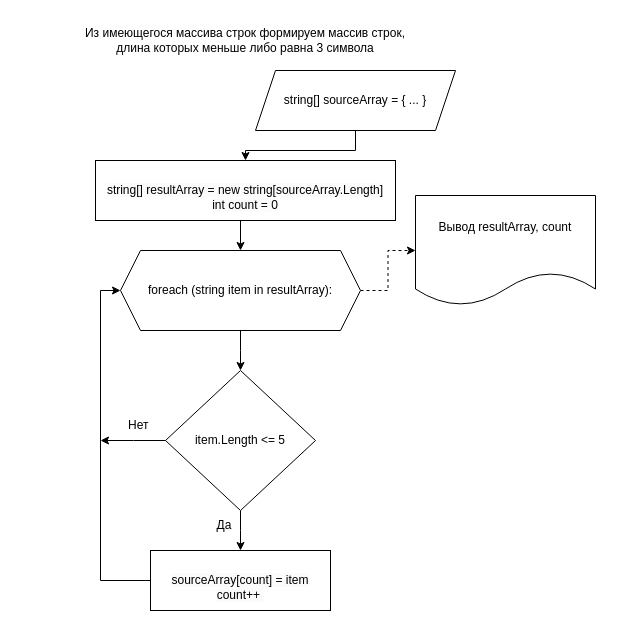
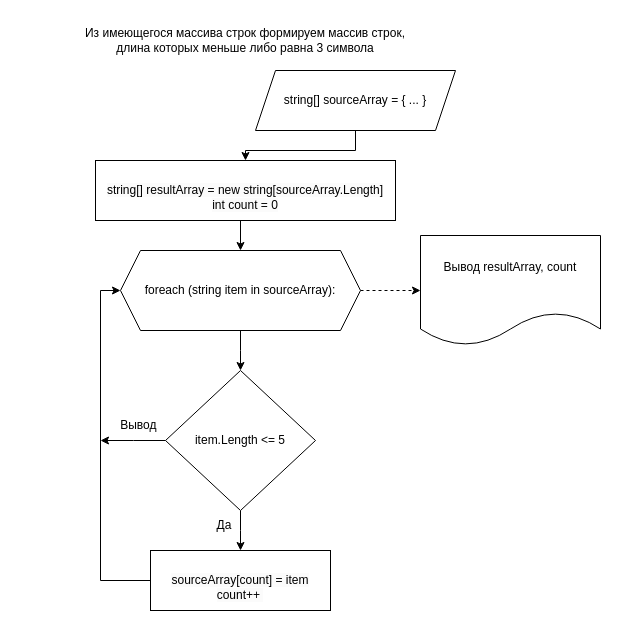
- <mxCell id="17" value="Вывод resultArray, count&lt;br&gt;&amp;nbsp;" style="shape=document;whiteSpace=wrap;html=1;boundedLbl=1;" vertex="1" parent="1"><mxGeometry x="415" y="195" width="180" height="110" as="geometry" /></mxCell>
+ <mxCell id="17" value="Вывод resultArray, count&lt;br&gt;&amp;nbsp;" style="shape=document;whiteSpace=wrap;html=1;boundedLbl=1;" vertex="1" parent="1"><mxGeometry x="420" y="235" width="180" height="110" as="geometry" /></mxCell>
- <mxCell id="9" value="foreach (string item in resultArray):" style="shape=hexagon;perimeter=hexagonPerimeter2;whiteSpace=wrap;html=1;fixedSize=1;" vertex="1" parent="1"><mxGeometry x="120" y="250" width="240" height="80" as="geometry" /></mxCell>
+ <mxCell id="9" value="foreach (string item in sourceArray):" style="shape=hexagon;perimeter=hexagonPerimeter2;whiteSpace=wrap;html=1;fixedSize=1;" vertex="1" parent="1"><mxGeometry x="120" y="250" width="240" height="80" as="geometry" /></mxCell>
- <mxCell id="16" value="Нет&amp;nbsp;" style="text;html=1;strokeColor=none;fillColor=none;align=center;verticalAlign=middle;whiteSpace=wrap;rounded=0;" vertex="1" parent="1"><mxGeometry x="110" y="410" width="60" height="30" as="geometry" /></mxCell>
+ <mxCell id="16" value="Вывод&amp;nbsp;" style="text;html=1;strokeColor=none;fillColor=none;align=center;verticalAlign=middle;whiteSpace=wrap;rounded=0;" vertex="1" parent="1"><mxGeometry x="110" y="410" width="60" height="30" as="geometry" /></mxCell>
